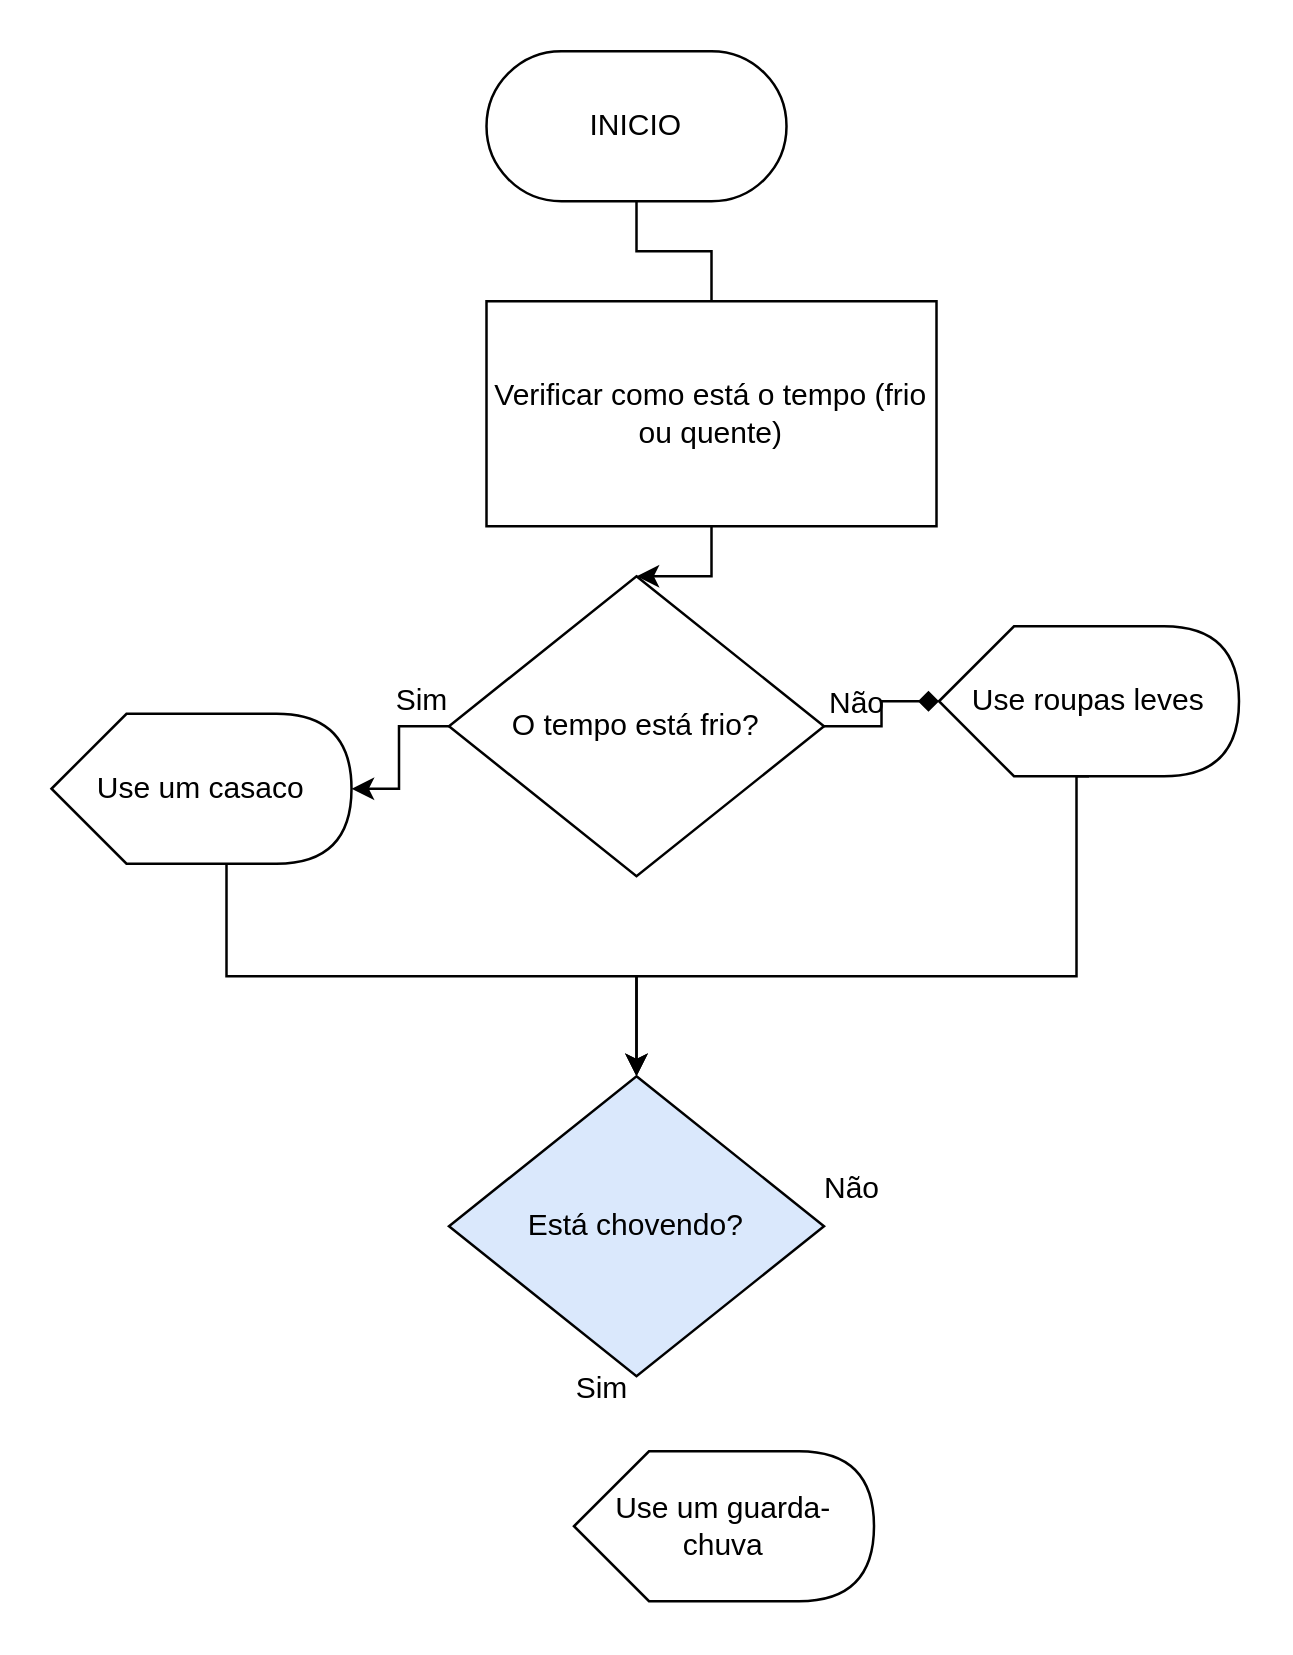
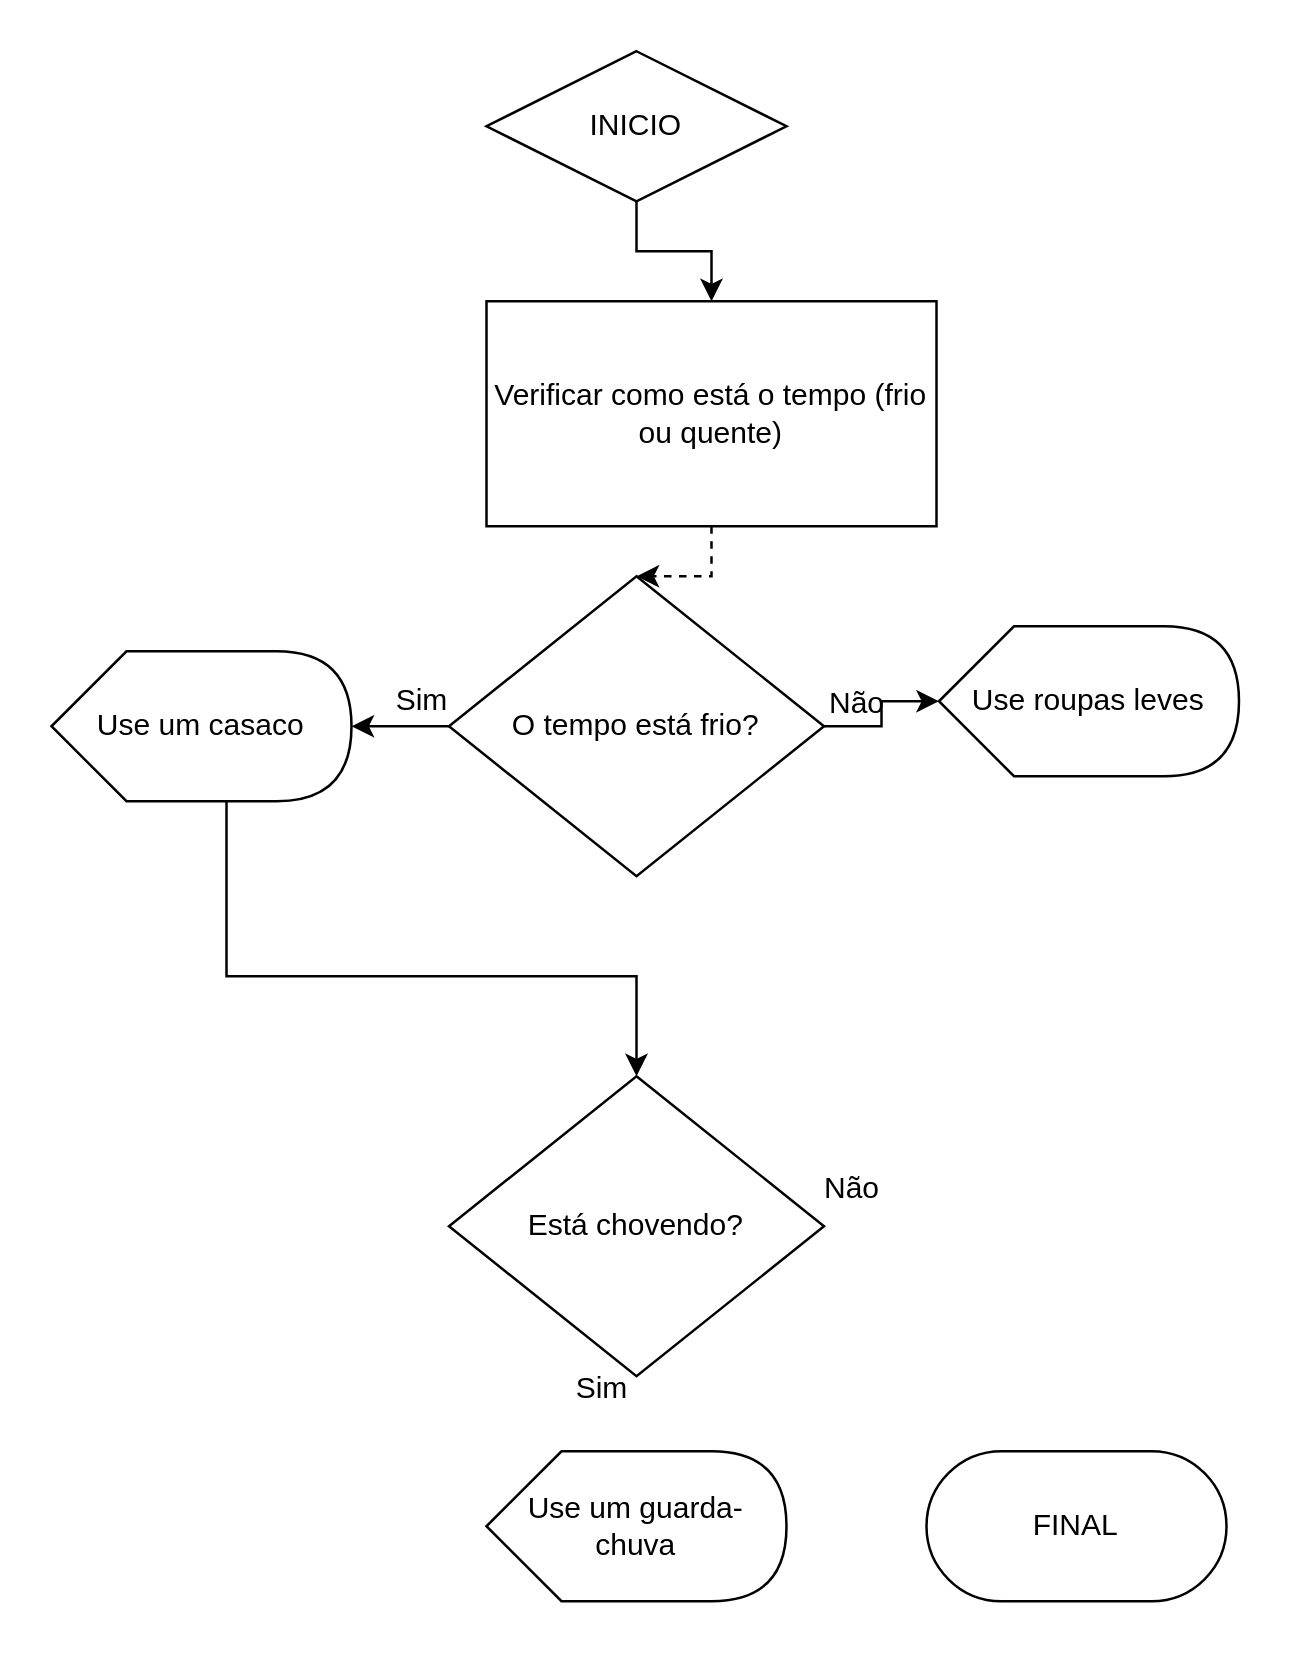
- <mxCell id="3" value="INICIO" style="rounded=1;whiteSpace=wrap;html=1;arcSize=50;" vertex="1" parent="1"><mxGeometry x="194" y="20" width="120" height="60" as="geometry" /></mxCell>
+ <mxCell id="3" value="INICIO" style="rhombus;whiteSpace=wrap;html=1;arcSize=50;" vertex="1" parent="1"><mxGeometry x="194" y="20" width="120" height="60" as="geometry" /></mxCell>
- <mxCell id="2" style="edgeStyle=orthogonalEdgeStyle;rounded=0;orthogonalLoop=1;jettySize=auto;html=1;endArrow=none;" edge="1" parent="1" source="3" target="6"><mxGeometry relative="1" as="geometry" /></mxCell>
+ <mxCell id="2" style="edgeStyle=orthogonalEdgeStyle;rounded=0;orthogonalLoop=1;jettySize=auto;html=1;" edge="1" parent="1" source="3" target="6"><mxGeometry relative="1" as="geometry" /></mxCell>
- <mxCell id="5" style="edgeStyle=orthogonalEdgeStyle;rounded=0;orthogonalLoop=1;jettySize=auto;html=1;entryX=0.5;entryY=0;entryDx=0;entryDy=0;" edge="1" parent="1" source="6" target="9"><mxGeometry relative="1" as="geometry" /></mxCell>
+ <mxCell id="5" style="edgeStyle=orthogonalEdgeStyle;rounded=0;orthogonalLoop=1;jettySize=auto;html=1;entryX=0.5;entryY=0;entryDx=0;entryDy=0;dashed=1;" edge="1" parent="1" source="6" target="9"><mxGeometry relative="1" as="geometry" /></mxCell>
- <mxCell id="8" style="edgeStyle=orthogonalEdgeStyle;rounded=0;orthogonalLoop=1;jettySize=auto;html=1;entryX=0;entryY=0.5;entryDx=0;entryDy=0;entryPerimeter=0;endArrow=diamond;" edge="1" parent="1" source="9" target="13"><mxGeometry relative="1" as="geometry"><mxPoint x="370" y="290" as="targetPoint" /></mxGeometry></mxCell>
+ <mxCell id="8" style="edgeStyle=orthogonalEdgeStyle;rounded=0;orthogonalLoop=1;jettySize=auto;html=1;entryX=0;entryY=0.5;entryDx=0;entryDy=0;entryPerimeter=0;" edge="1" parent="1" source="9" target="13"><mxGeometry relative="1" as="geometry"><mxPoint x="370" y="290" as="targetPoint" /></mxGeometry></mxCell>
- <mxCell id="11" value="Use um casaco" style="shape=display;whiteSpace=wrap;html=1;size=0.25;" vertex="1" parent="1"><mxGeometry x="20" y="285" width="120" height="60" as="geometry" /></mxCell>
+ <mxCell id="11" value="Use um casaco" style="shape=display;whiteSpace=wrap;html=1;size=0.25;" vertex="1" parent="1"><mxGeometry x="20" y="260" width="120" height="60" as="geometry" /></mxCell>
- <mxCell id="12" style="edgeStyle=orthogonalEdgeStyle;rounded=0;orthogonalLoop=1;jettySize=auto;html=1;entryX=0.5;entryY=0;entryDx=0;entryDy=0;exitX=0;exitY=0;exitDx=60;exitDy=60;exitPerimeter=0;" edge="1" parent="1" source="13" target="14"><mxGeometry relative="1" as="geometry"><Array as="points"><mxPoint x="430" y="390" /><mxPoint x="254" y="390" /></Array></mxGeometry></mxCell>
- <mxCell id="14" value="Está chovendo?" style="rhombus;whiteSpace=wrap;html=1;fillColor=#dae8fc;" vertex="1" parent="1"><mxGeometry x="179" y="430" width="150" height="120" as="geometry" /></mxCell>
+ <mxCell id="14" value="Está chovendo?" style="rhombus;whiteSpace=wrap;html=1;" vertex="1" parent="1"><mxGeometry x="179" y="430" width="150" height="120" as="geometry" /></mxCell>
- <mxCell id="15" value="Use um guarda-chuva" style="shape=display;whiteSpace=wrap;html=1;size=0.25;" vertex="1" parent="1"><mxGeometry x="229" y="580" width="120" height="60" as="geometry" /></mxCell>
+ <mxCell id="15" value="Use um guarda-chuva" style="shape=display;whiteSpace=wrap;html=1;size=0.25;" vertex="1" parent="1"><mxGeometry x="194" y="580" width="120" height="60" as="geometry" /></mxCell>
+ <mxCell id="4" value="FINAL" style="rounded=1;whiteSpace=wrap;html=1;arcSize=50;" vertex="1" parent="1"><mxGeometry x="370" y="580" width="120" height="60" as="geometry" /></mxCell>
